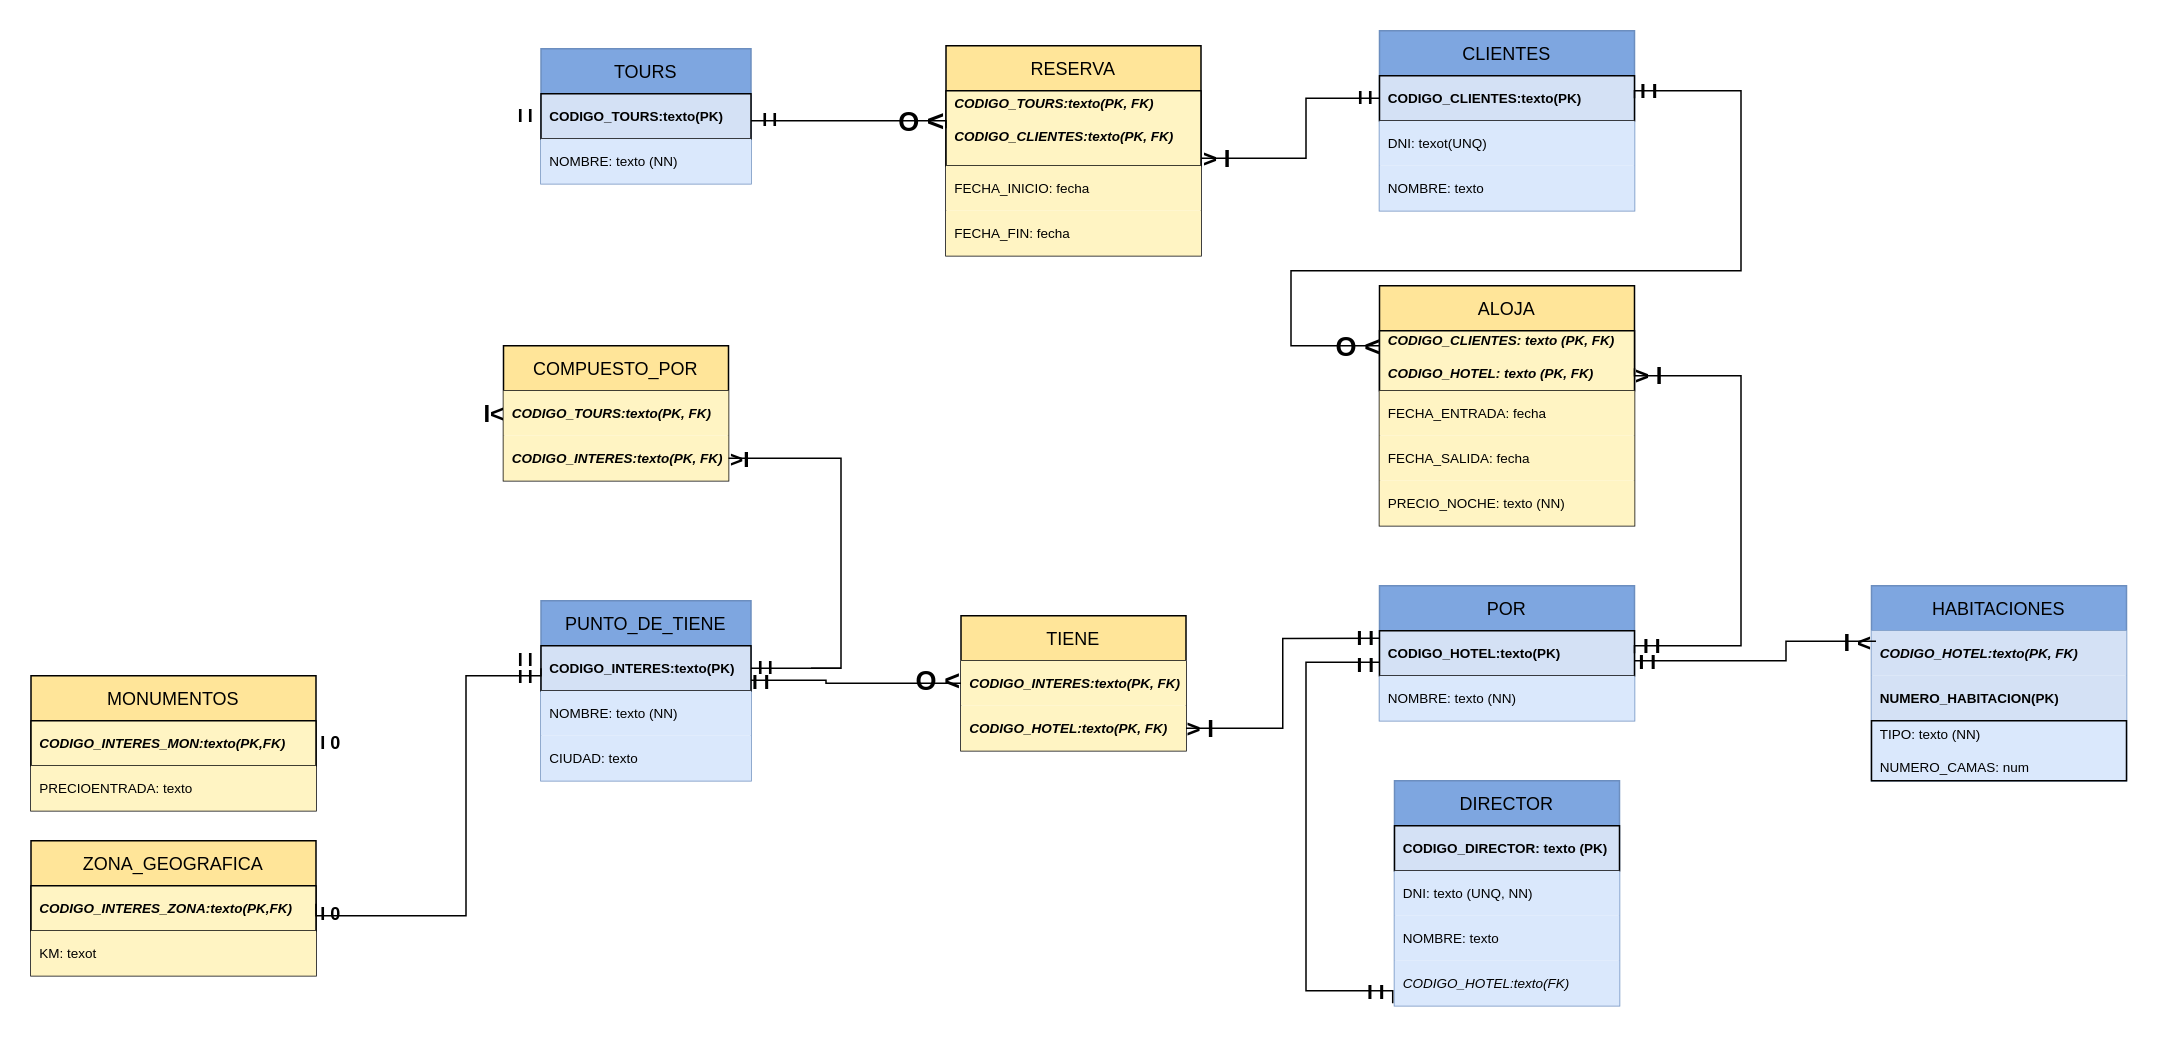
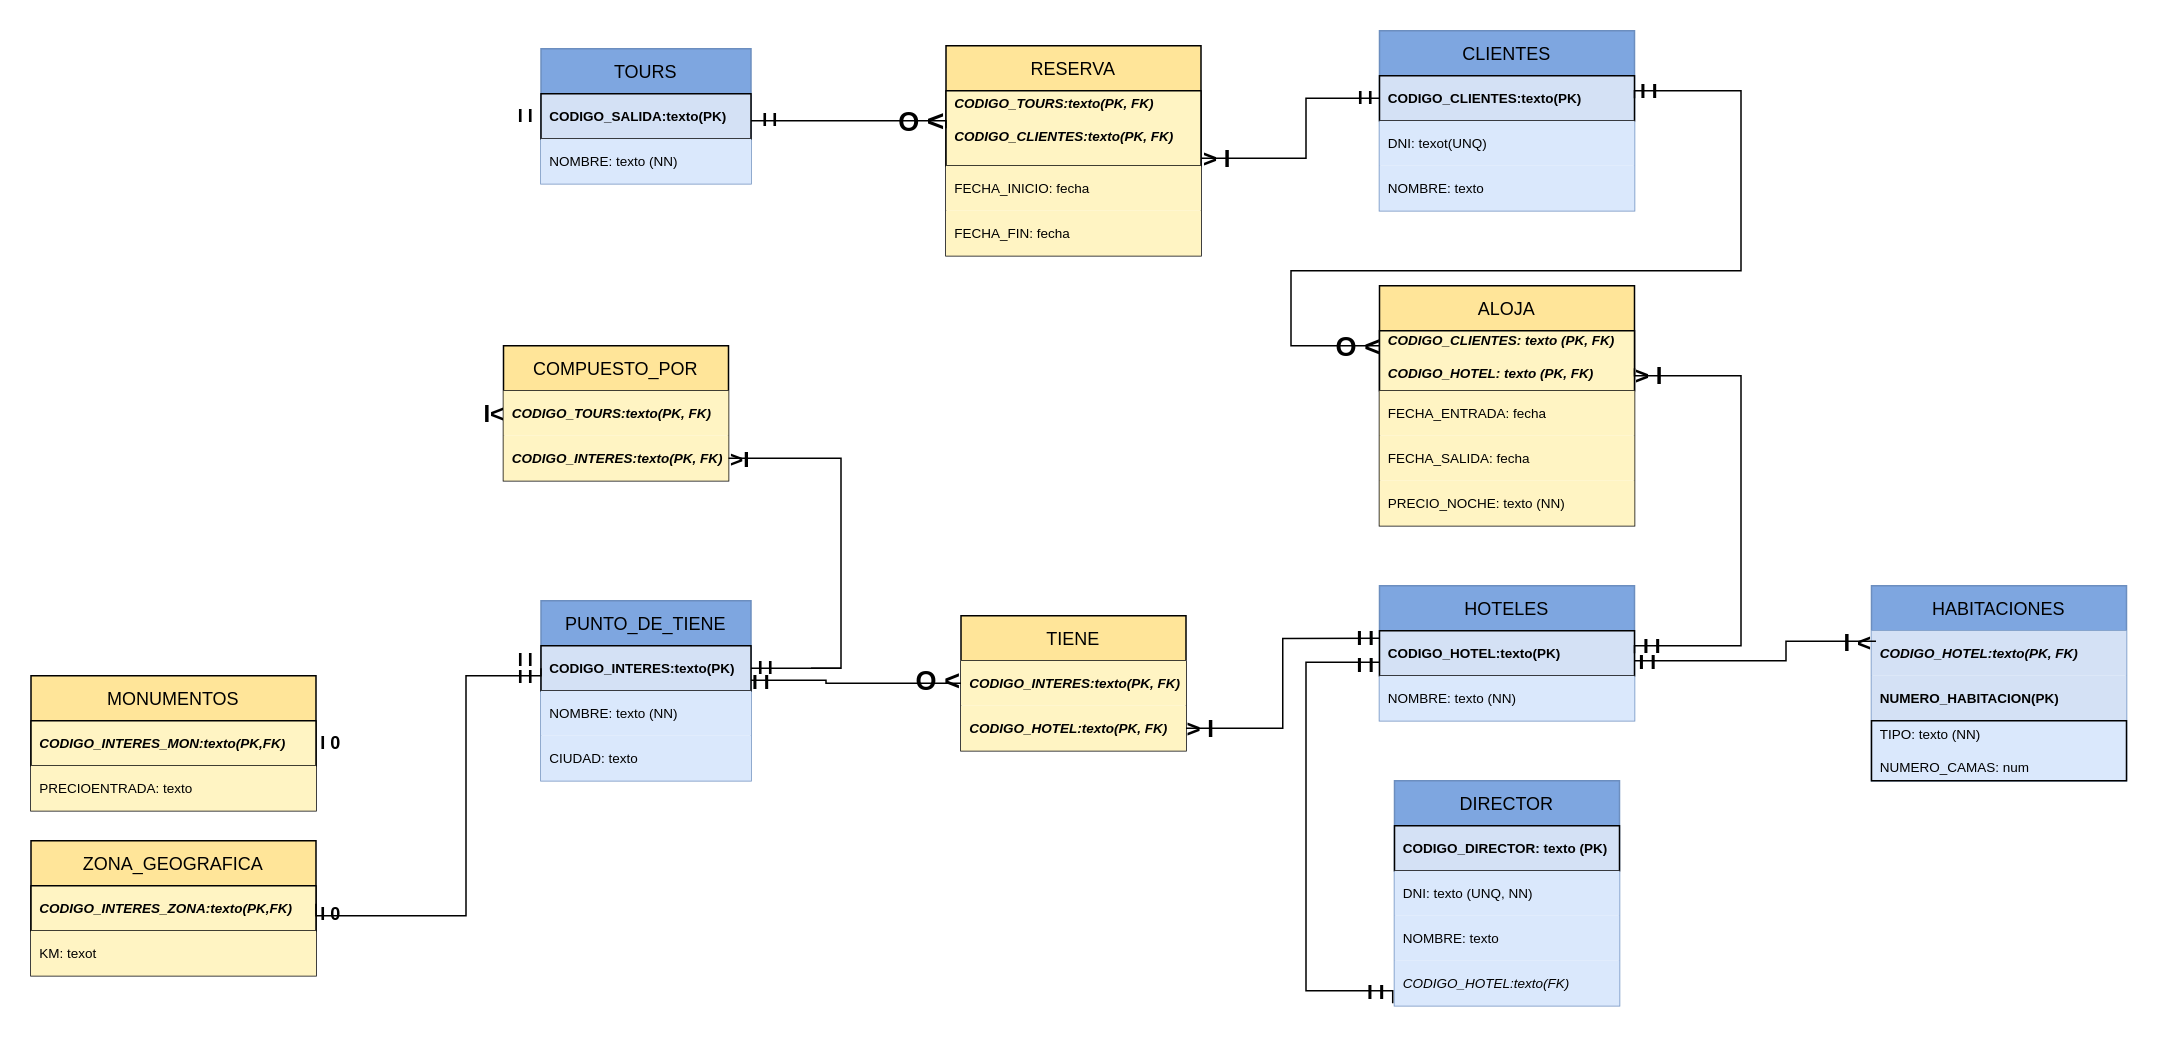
- <mxCell id="24" value="CODIGO_TOURS:texto(PK)" style="text;strokeColor=#000000;fillColor=#D4E1F5;align=left;verticalAlign=middle;spacingLeft=4;spacingRight=4;overflow=hidden;points=[[0,0.5],[1,0.5]];portConstraint=eastwest;rotatable=0;perimeterSpacing=0;fontSize=9;fontStyle=1" parent="23" vertex="1"><mxGeometry y="30" width="140" height="30" as="geometry" /></mxCell>
+ <mxCell id="24" value="CODIGO_SALIDA:texto(PK)" style="text;strokeColor=#000000;fillColor=#D4E1F5;align=left;verticalAlign=middle;spacingLeft=4;spacingRight=4;overflow=hidden;points=[[0,0.5],[1,0.5]];portConstraint=eastwest;rotatable=0;perimeterSpacing=0;fontSize=9;fontStyle=1" parent="23" vertex="1"><mxGeometry y="30" width="140" height="30" as="geometry" /></mxCell>
- <mxCell id="50" value="POR" style="swimlane;fontStyle=0;childLayout=stackLayout;horizontal=1;startSize=30;horizontalStack=0;resizeParent=1;resizeParentMax=0;resizeLast=0;collapsible=1;marginBottom=0;fillColor=#7EA6E0;strokeColor=#6c8ebf;" parent="1" vertex="1"><mxGeometry x="919" y="390" width="170" height="90" as="geometry" /></mxCell>
+ <mxCell id="50" value="HOTELES" style="swimlane;fontStyle=0;childLayout=stackLayout;horizontal=1;startSize=30;horizontalStack=0;resizeParent=1;resizeParentMax=0;resizeLast=0;collapsible=1;marginBottom=0;fillColor=#7EA6E0;strokeColor=#6c8ebf;" parent="1" vertex="1"><mxGeometry x="919" y="390" width="170" height="90" as="geometry" /></mxCell>
